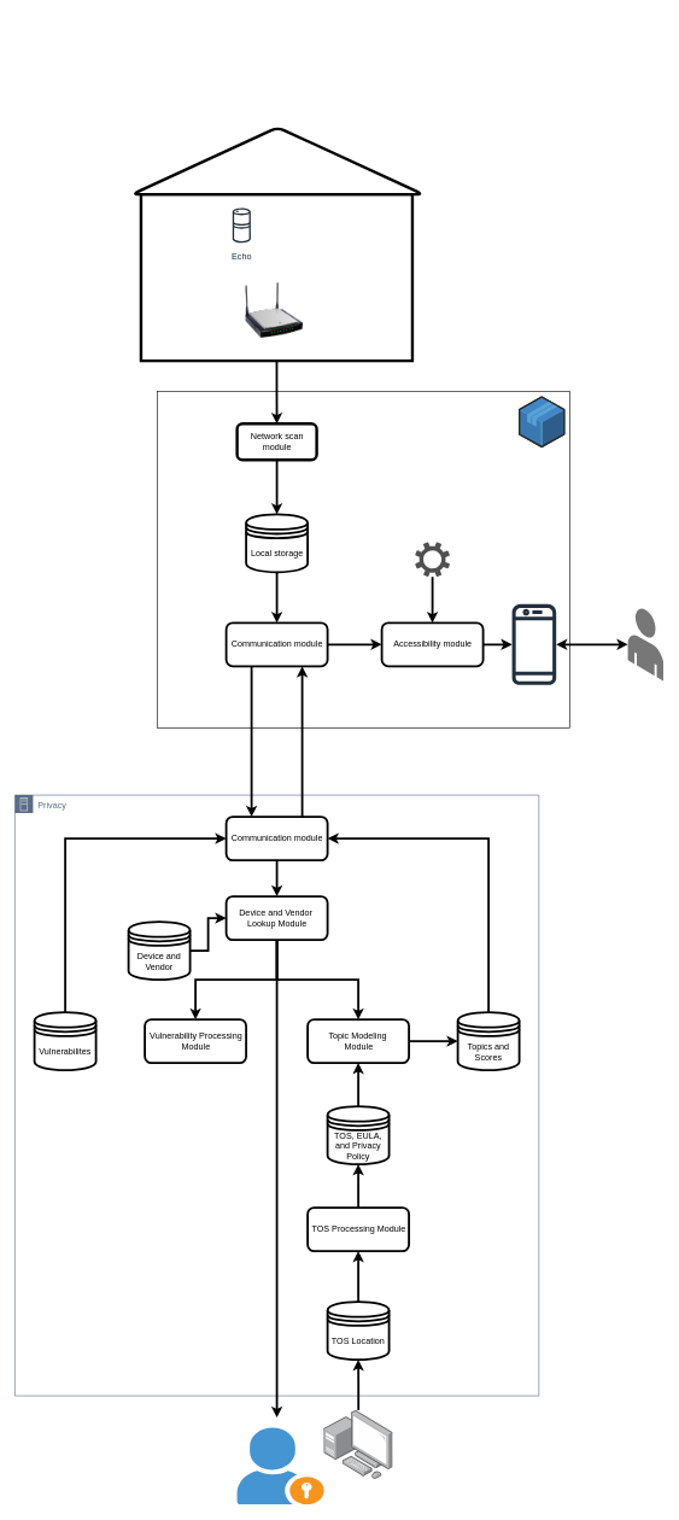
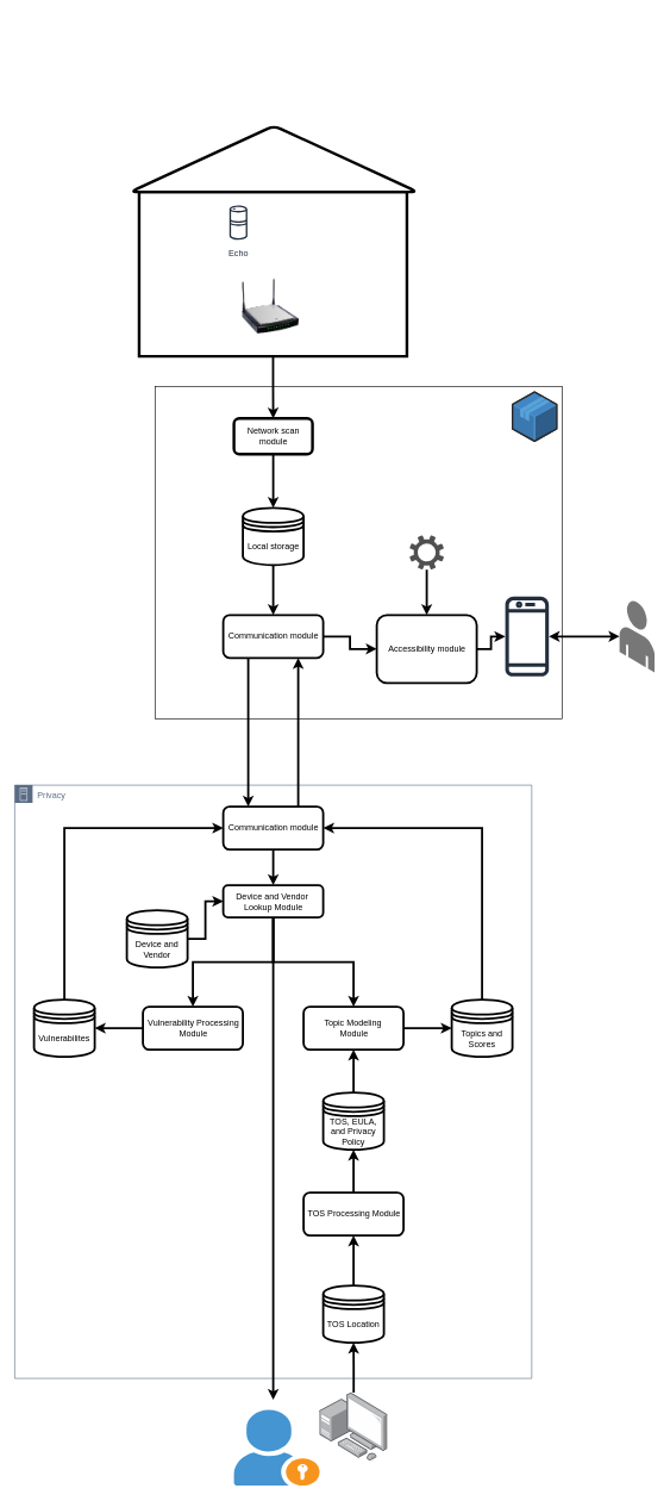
- <mxCell id="21" value="Accessibility module" style="html=1;strokeWidth=3;fillColor=none;rounded=1;" parent="1" vertex="1"><mxGeometry x="527" y="860" width="140" height="60" as="geometry" /></mxCell>
+ <mxCell id="21" value="Accessibility module" style="html=1;strokeWidth=3;fillColor=none;rounded=1;" parent="1" vertex="1"><mxGeometry x="527" y="860" width="140" height="95" as="geometry" /></mxCell>
- <mxCell id="34" value="Device and Vendor&amp;nbsp;&lt;br&gt;Lookup Module" style="html=1;strokeWidth=3;fillColor=none;rounded=1;" parent="1" vertex="1"><mxGeometry x="312" y="1238" width="140" height="60" as="geometry" /></mxCell>
+ <mxCell id="34" value="Device and Vendor&amp;nbsp;&lt;br&gt;Lookup Module" style="html=1;strokeWidth=3;fillColor=none;rounded=1;" parent="1" vertex="1"><mxGeometry x="312" y="1238" width="140" height="45" as="geometry" /></mxCell>
+ <mxCell id="37" style="edgeStyle=orthogonalEdgeStyle;rounded=0;orthogonalLoop=1;jettySize=auto;html=1;exitX=0;exitY=0.5;exitDx=0;exitDy=0;entryX=1;entryY=0.5;entryDx=0;entryDy=0;startArrow=none;startFill=0;endArrow=classic;endFill=1;strokeWidth=3;" parent="1" source="38" target="44" edge="1"><mxGeometry relative="1" as="geometry" /></mxCell>
